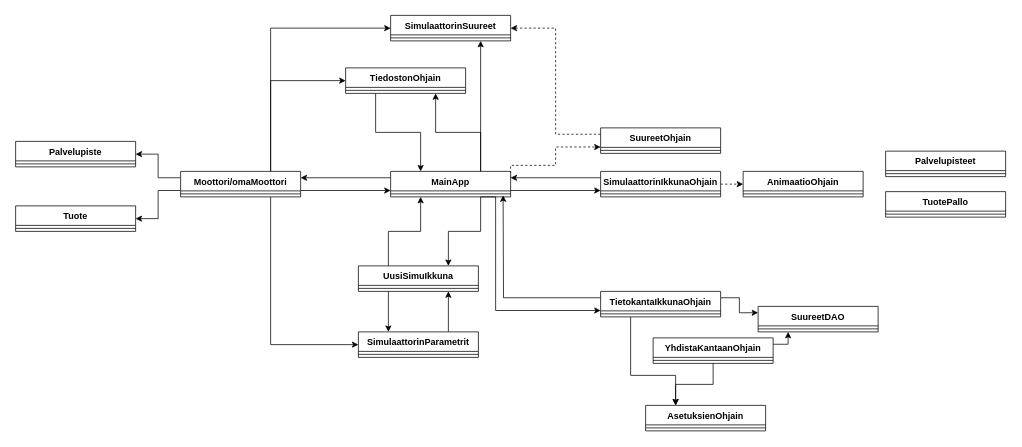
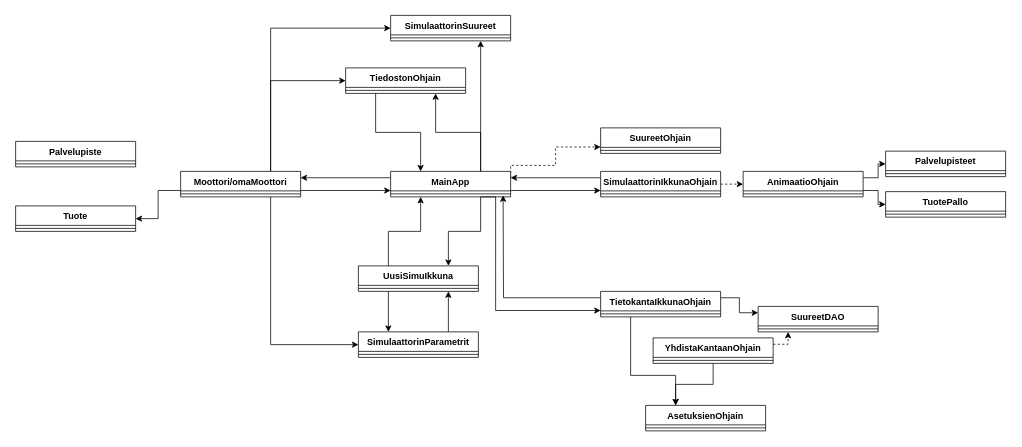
- <mxCell id="27" style="edgeStyle=orthogonalEdgeStyle;rounded=0;orthogonalLoop=1;jettySize=auto;html=1;exitX=0;exitY=0.25;exitDx=0;exitDy=0;entryX=1;entryY=0.5;entryDx=0;entryDy=0;dashed=1;" edge="1" parent="1" source="28" target="58"><mxGeometry relative="1" as="geometry" /></mxCell>
- <mxCell id="14" style="edgeStyle=orthogonalEdgeStyle;rounded=0;orthogonalLoop=1;jettySize=auto;html=1;exitX=0;exitY=0.25;exitDx=0;exitDy=0;entryX=1;entryY=0.5;entryDx=0;entryDy=0;" edge="1" parent="1" source="17" target="39"><mxGeometry relative="1" as="geometry" /></mxCell>
+ <mxCell id="30" style="edgeStyle=orthogonalEdgeStyle;rounded=0;orthogonalLoop=1;jettySize=auto;html=1;exitX=1;exitY=0.25;exitDx=0;exitDy=0;" edge="1" parent="1" source="32" target="54"><mxGeometry relative="1" as="geometry" /></mxCell>
+ <mxCell id="31" style="edgeStyle=orthogonalEdgeStyle;rounded=0;orthogonalLoop=1;jettySize=auto;html=1;exitX=1;exitY=0.75;exitDx=0;exitDy=0;" edge="1" parent="1" source="32" target="56"><mxGeometry relative="1" as="geometry" /></mxCell>
- <mxCell id="43" style="edgeStyle=orthogonalEdgeStyle;rounded=0;orthogonalLoop=1;jettySize=auto;html=1;exitX=1;exitY=0.25;exitDx=0;exitDy=0;entryX=0.25;entryY=1;entryDx=0;entryDy=0;" edge="1" parent="1" source="45" target="47"><mxGeometry relative="1" as="geometry" /></mxCell>
+ <mxCell id="43" style="edgeStyle=orthogonalEdgeStyle;rounded=0;orthogonalLoop=1;jettySize=auto;html=1;exitX=1;exitY=0.25;exitDx=0;exitDy=0;entryX=0.25;entryY=1;entryDx=0;entryDy=0;dashed=1;" edge="1" parent="1" source="45" target="47"><mxGeometry relative="1" as="geometry" /></mxCell>
